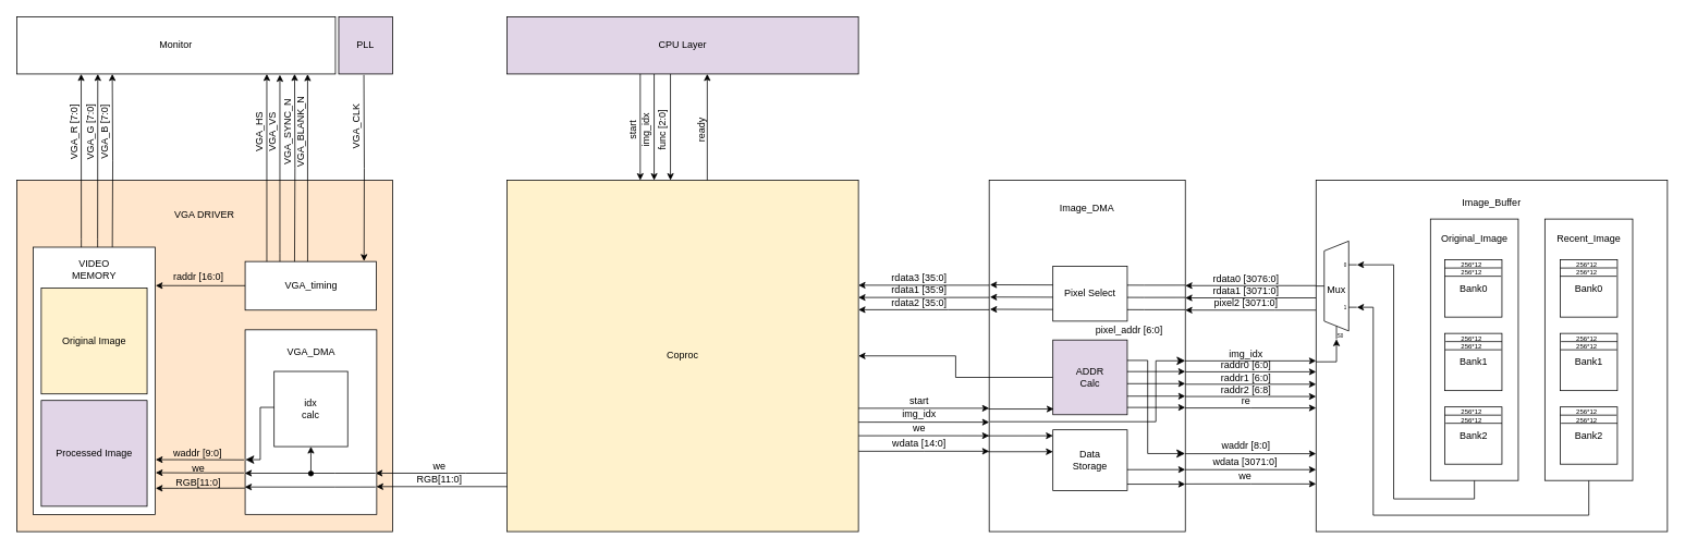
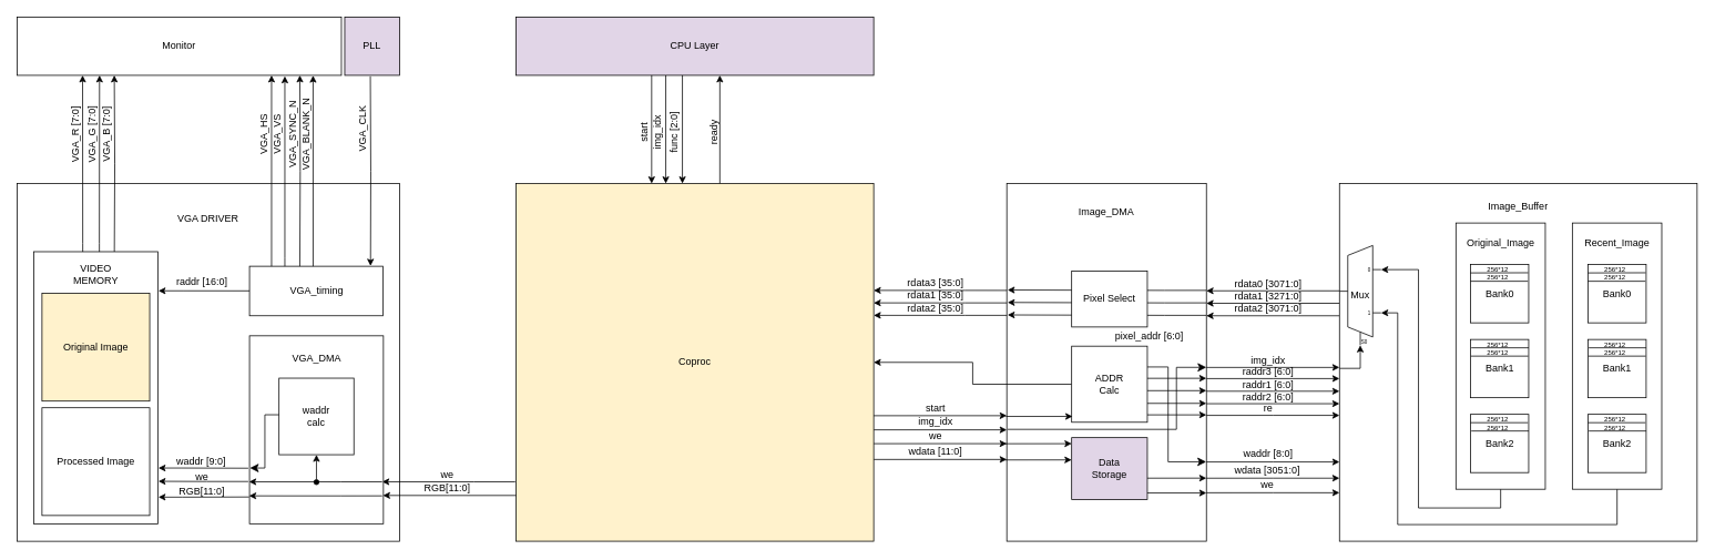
- <mxCell id="14" value="rdata0 [3076:0]" style="text;html=1;align=center;verticalAlign=middle;resizable=0;points=[];autosize=1;strokeColor=none;fillColor=none;" parent="1" vertex="1"><mxGeometry x="1474" y="325.5" width="100" height="30" as="geometry" /></mxCell>
+ <mxCell id="14" value="rdata0 [3071:0]" style="text;html=1;align=center;verticalAlign=middle;resizable=0;points=[];autosize=1;strokeColor=none;fillColor=none;" parent="1" vertex="1"><mxGeometry x="1474" y="325.5" width="100" height="30" as="geometry" /></mxCell>
- <mxCell id="71" value="rdata1 [35:9]" style="text;html=1;align=center;verticalAlign=middle;resizable=0;points=[];autosize=1;strokeColor=none;fillColor=none;" parent="1" vertex="1"><mxGeometry x="1079" y="340" width="90" height="30" as="geometry" /></mxCell>
+ <mxCell id="71" value="rdata1 [35:0]" style="text;html=1;align=center;verticalAlign=middle;resizable=0;points=[];autosize=1;strokeColor=none;fillColor=none;" parent="1" vertex="1"><mxGeometry x="1079" y="340" width="90" height="30" as="geometry" /></mxCell>
- <mxCell id="16" value="rdata1 [3071:0]" style="text;html=1;align=center;verticalAlign=middle;resizable=0;points=[];autosize=1;strokeColor=none;fillColor=none;" parent="1" vertex="1"><mxGeometry x="1474" y="340.5" width="100" height="30" as="geometry" /></mxCell>
+ <mxCell id="16" value="rdata1 [3271:0]" style="text;html=1;align=center;verticalAlign=middle;resizable=0;points=[];autosize=1;strokeColor=none;fillColor=none;" parent="1" vertex="1"><mxGeometry x="1474" y="340.5" width="100" height="30" as="geometry" /></mxCell>
- <mxCell id="18" value="pixel2 [3071:0]" style="text;html=1;align=center;verticalAlign=middle;resizable=0;points=[];autosize=1;strokeColor=none;fillColor=none;" parent="1" vertex="1"><mxGeometry x="1474" y="355.5" width="100" height="30" as="geometry" /></mxCell>
+ <mxCell id="18" value="rdata2 [3071:0]" style="text;html=1;align=center;verticalAlign=middle;resizable=0;points=[];autosize=1;strokeColor=none;fillColor=none;" parent="1" vertex="1"><mxGeometry x="1474" y="355.5" width="100" height="30" as="geometry" /></mxCell>
- <mxCell id="2" value="&lt;div&gt;VGA DRIVER&lt;/div&gt;&lt;div&gt;&lt;br&gt;&lt;/div&gt;&lt;div&gt;&lt;br&gt;&lt;/div&gt;&lt;div&gt;&lt;br&gt;&lt;/div&gt;&lt;div&gt;&lt;br&gt;&lt;/div&gt;&lt;div&gt;&lt;br&gt;&lt;/div&gt;&lt;div&gt;&lt;br&gt;&lt;/div&gt;&lt;div&gt;&lt;br&gt;&lt;/div&gt;&lt;div&gt;&lt;br&gt;&lt;/div&gt;&lt;div&gt;&lt;br&gt;&lt;/div&gt;&lt;div&gt;&lt;br&gt;&lt;/div&gt;&lt;div&gt;&lt;br&gt;&lt;/div&gt;&lt;div&gt;&lt;br&gt;&lt;/div&gt;&lt;div&gt;&lt;br&gt;&lt;/div&gt;&lt;div&gt;&lt;br&gt;&lt;/div&gt;&lt;div&gt;&lt;br&gt;&lt;/div&gt;&lt;div&gt;&lt;br&gt;&lt;/div&gt;&lt;div&gt;&lt;br&gt;&lt;/div&gt;&lt;div&gt;&lt;br&gt;&lt;/div&gt;&lt;div&gt;&lt;br&gt;&lt;/div&gt;&lt;div&gt;&lt;br&gt;&lt;/div&gt;&lt;div&gt;&lt;br&gt;&lt;/div&gt;&lt;div&gt;&lt;br&gt;&lt;/div&gt;&lt;div&gt;&lt;br&gt;&lt;/div&gt;&lt;div&gt;&lt;br&gt;&lt;/div&gt;" style="rounded=0;whiteSpace=wrap;html=1;fillColor=#ffe6cc;" parent="1" vertex="1"><mxGeometry x="20" y="220" width="460" height="430.07" as="geometry" /></mxCell>
+ <mxCell id="2" value="&lt;div&gt;VGA DRIVER&lt;/div&gt;&lt;div&gt;&lt;br&gt;&lt;/div&gt;&lt;div&gt;&lt;br&gt;&lt;/div&gt;&lt;div&gt;&lt;br&gt;&lt;/div&gt;&lt;div&gt;&lt;br&gt;&lt;/div&gt;&lt;div&gt;&lt;br&gt;&lt;/div&gt;&lt;div&gt;&lt;br&gt;&lt;/div&gt;&lt;div&gt;&lt;br&gt;&lt;/div&gt;&lt;div&gt;&lt;br&gt;&lt;/div&gt;&lt;div&gt;&lt;br&gt;&lt;/div&gt;&lt;div&gt;&lt;br&gt;&lt;/div&gt;&lt;div&gt;&lt;br&gt;&lt;/div&gt;&lt;div&gt;&lt;br&gt;&lt;/div&gt;&lt;div&gt;&lt;br&gt;&lt;/div&gt;&lt;div&gt;&lt;br&gt;&lt;/div&gt;&lt;div&gt;&lt;br&gt;&lt;/div&gt;&lt;div&gt;&lt;br&gt;&lt;/div&gt;&lt;div&gt;&lt;br&gt;&lt;/div&gt;&lt;div&gt;&lt;br&gt;&lt;/div&gt;&lt;div&gt;&lt;br&gt;&lt;/div&gt;&lt;div&gt;&lt;br&gt;&lt;/div&gt;&lt;div&gt;&lt;br&gt;&lt;/div&gt;&lt;div&gt;&lt;br&gt;&lt;/div&gt;&lt;div&gt;&lt;br&gt;&lt;/div&gt;&lt;div&gt;&lt;br&gt;&lt;/div&gt;" style="rounded=0;whiteSpace=wrap;html=1;" parent="1" vertex="1"><mxGeometry x="20" y="220" width="460" height="430.07" as="geometry" /></mxCell>
- <mxCell id="7" value="raddr0 [6:0]" style="text;html=1;align=center;verticalAlign=middle;resizable=0;points=[];autosize=1;strokeColor=none;fillColor=none;" parent="1" vertex="1"><mxGeometry x="1484" y="431.81" width="80" height="30" as="geometry" /></mxCell>
+ <mxCell id="7" value="raddr3 [6:0]" style="text;html=1;align=center;verticalAlign=middle;resizable=0;points=[];autosize=1;strokeColor=none;fillColor=none;" parent="1" vertex="1"><mxGeometry x="1484" y="431.81" width="80" height="30" as="geometry" /></mxCell>
- <mxCell id="129" value="ADDR&lt;div&gt;Calc&lt;/div&gt;" style="rounded=0;whiteSpace=wrap;html=1;fillColor=#e1d5e7;" parent="1" vertex="1"><mxGeometry x="1288" y="415.54" width="91" height="91.46" as="geometry" /></mxCell>
+ <mxCell id="129" value="ADDR&lt;div&gt;Calc&lt;/div&gt;" style="rounded=0;whiteSpace=wrap;html=1;" parent="1" vertex="1"><mxGeometry x="1288" y="415.54" width="91" height="91.46" as="geometry" /></mxCell>
- <mxCell id="11" value="raddr2 [6:8]" style="text;html=1;align=center;verticalAlign=middle;resizable=0;points=[];autosize=1;strokeColor=none;fillColor=none;" parent="1" vertex="1"><mxGeometry x="1484" y="461.5" width="80" height="30" as="geometry" /></mxCell>
+ <mxCell id="11" value="raddr2 [6:0]" style="text;html=1;align=center;verticalAlign=middle;resizable=0;points=[];autosize=1;strokeColor=none;fillColor=none;" parent="1" vertex="1"><mxGeometry x="1484" y="461.5" width="80" height="30" as="geometry" /></mxCell>
- <mxCell id="105" value="idx&lt;div&gt;calc&lt;/div&gt;" style="rounded=0;whiteSpace=wrap;html=1;" parent="1" vertex="1"><mxGeometry x="335" y="454" width="90" height="92" as="geometry" /></mxCell>
+ <mxCell id="105" value="waddr&lt;div&gt;calc&lt;/div&gt;" style="rounded=0;whiteSpace=wrap;html=1;" parent="1" vertex="1"><mxGeometry x="335" y="454" width="90" height="92" as="geometry" /></mxCell>
- <mxCell id="66" value="wdata [14:0]" style="text;html=1;align=center;verticalAlign=middle;resizable=0;points=[];autosize=1;strokeColor=none;fillColor=none;" parent="1" vertex="1"><mxGeometry x="1079" y="527.5" width="90" height="30" as="geometry" /></mxCell>
+ <mxCell id="66" value="wdata [11:0]" style="text;html=1;align=center;verticalAlign=middle;resizable=0;points=[];autosize=1;strokeColor=none;fillColor=none;" parent="1" vertex="1"><mxGeometry x="1079" y="527.5" width="90" height="30" as="geometry" /></mxCell>
- <mxCell id="113" value="Processed Image" style="whiteSpace=wrap;html=1;aspect=fixed;fillColor=#e1d5e7;" parent="1" vertex="1"><mxGeometry x="50" y="489.57" width="129.5" height="129.5" as="geometry" /></mxCell>
+ <mxCell id="113" value="Processed Image" style="whiteSpace=wrap;html=1;aspect=fixed;" parent="1" vertex="1"><mxGeometry x="50" y="489.57" width="129.5" height="129.5" as="geometry" /></mxCell>
- <mxCell id="134" value="Data&lt;div&gt;Storage&lt;/div&gt;" style="rounded=0;whiteSpace=wrap;html=1;" parent="1" vertex="1"><mxGeometry x="1288" y="525.5" width="91" height="74.5" as="geometry" /></mxCell>
+ <mxCell id="134" value="Data&lt;div&gt;Storage&lt;/div&gt;" style="rounded=0;whiteSpace=wrap;html=1;fillColor=#e1d5e7;" parent="1" vertex="1"><mxGeometry x="1288" y="525.5" width="91" height="74.5" as="geometry" /></mxCell>
- <mxCell id="24" value="wdata [3071:0]" style="text;html=1;align=center;verticalAlign=middle;resizable=0;points=[];autosize=1;strokeColor=none;fillColor=none;" parent="1" vertex="1"><mxGeometry x="1473" y="550" width="100" height="30" as="geometry" /></mxCell>
+ <mxCell id="24" value="wdata [3051:0]" style="text;html=1;align=center;verticalAlign=middle;resizable=0;points=[];autosize=1;strokeColor=none;fillColor=none;" parent="1" vertex="1"><mxGeometry x="1473" y="550" width="100" height="30" as="geometry" /></mxCell>
